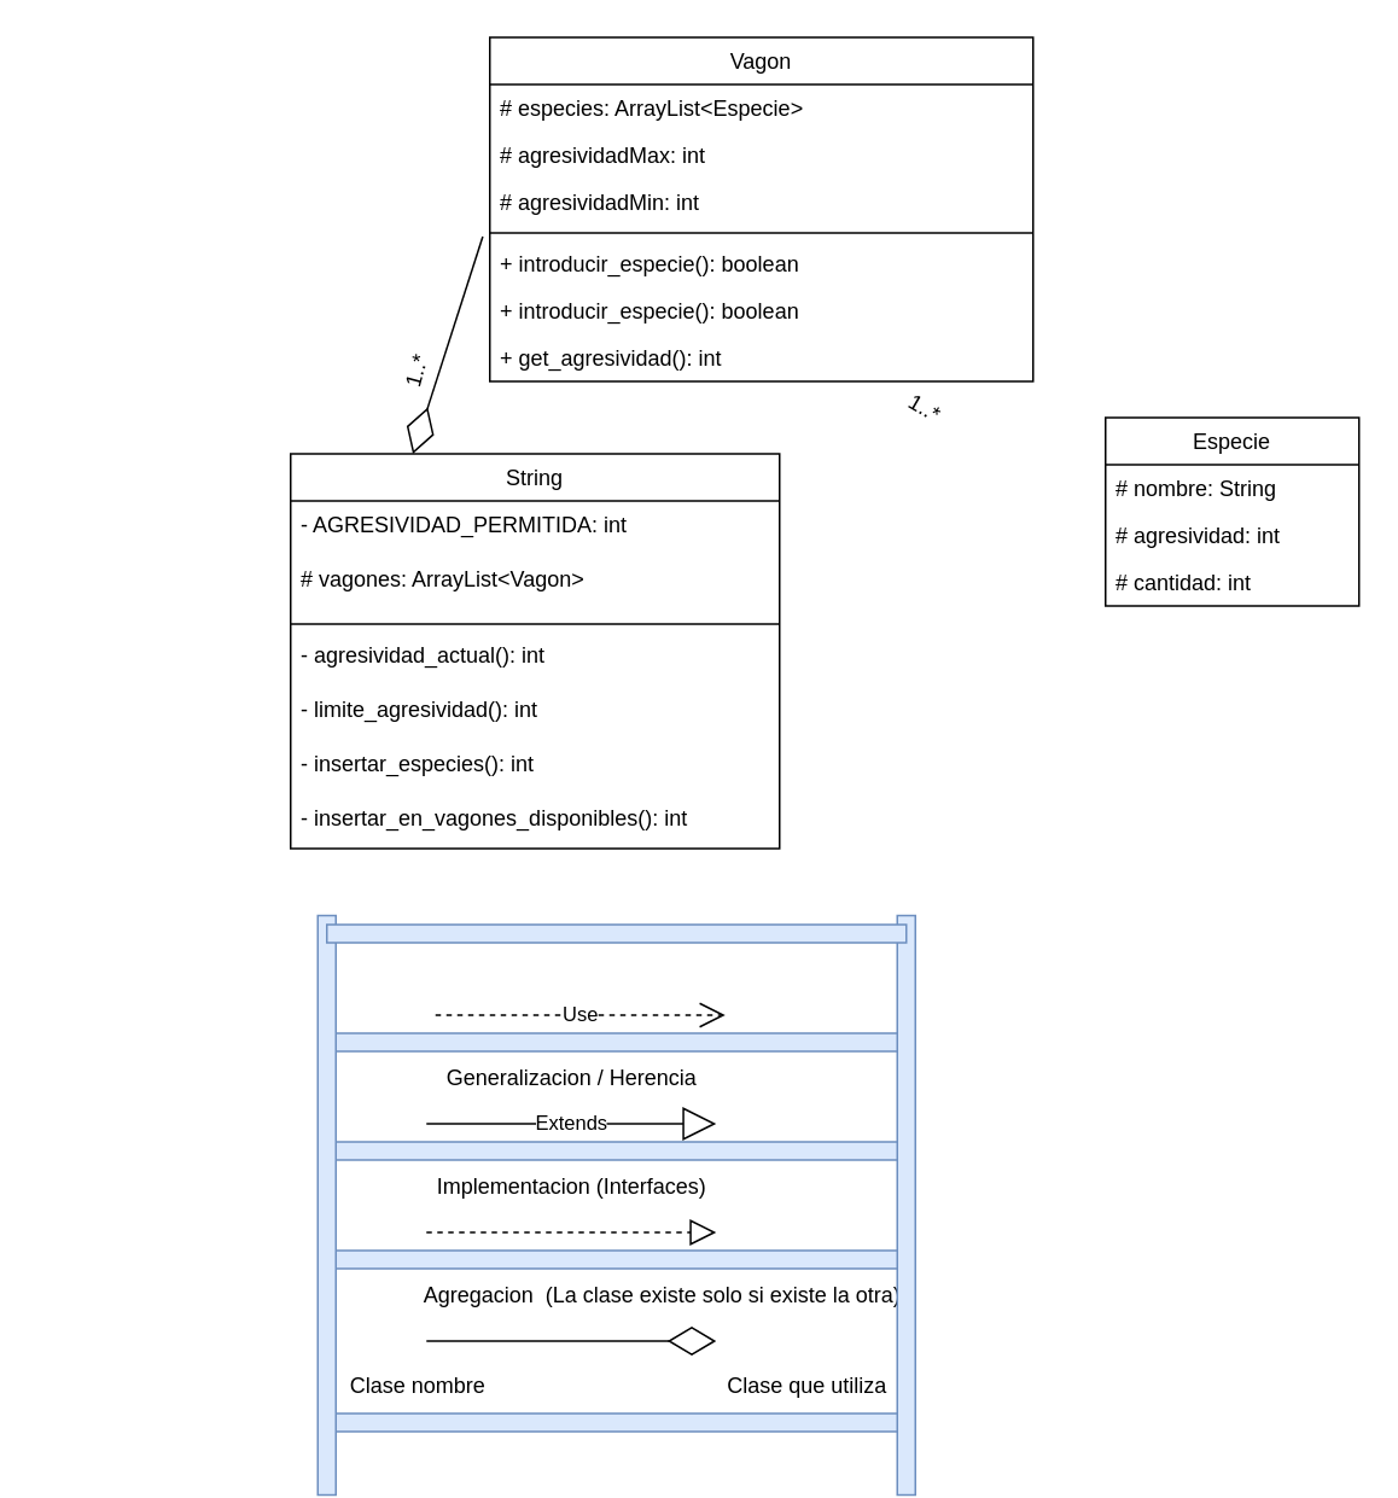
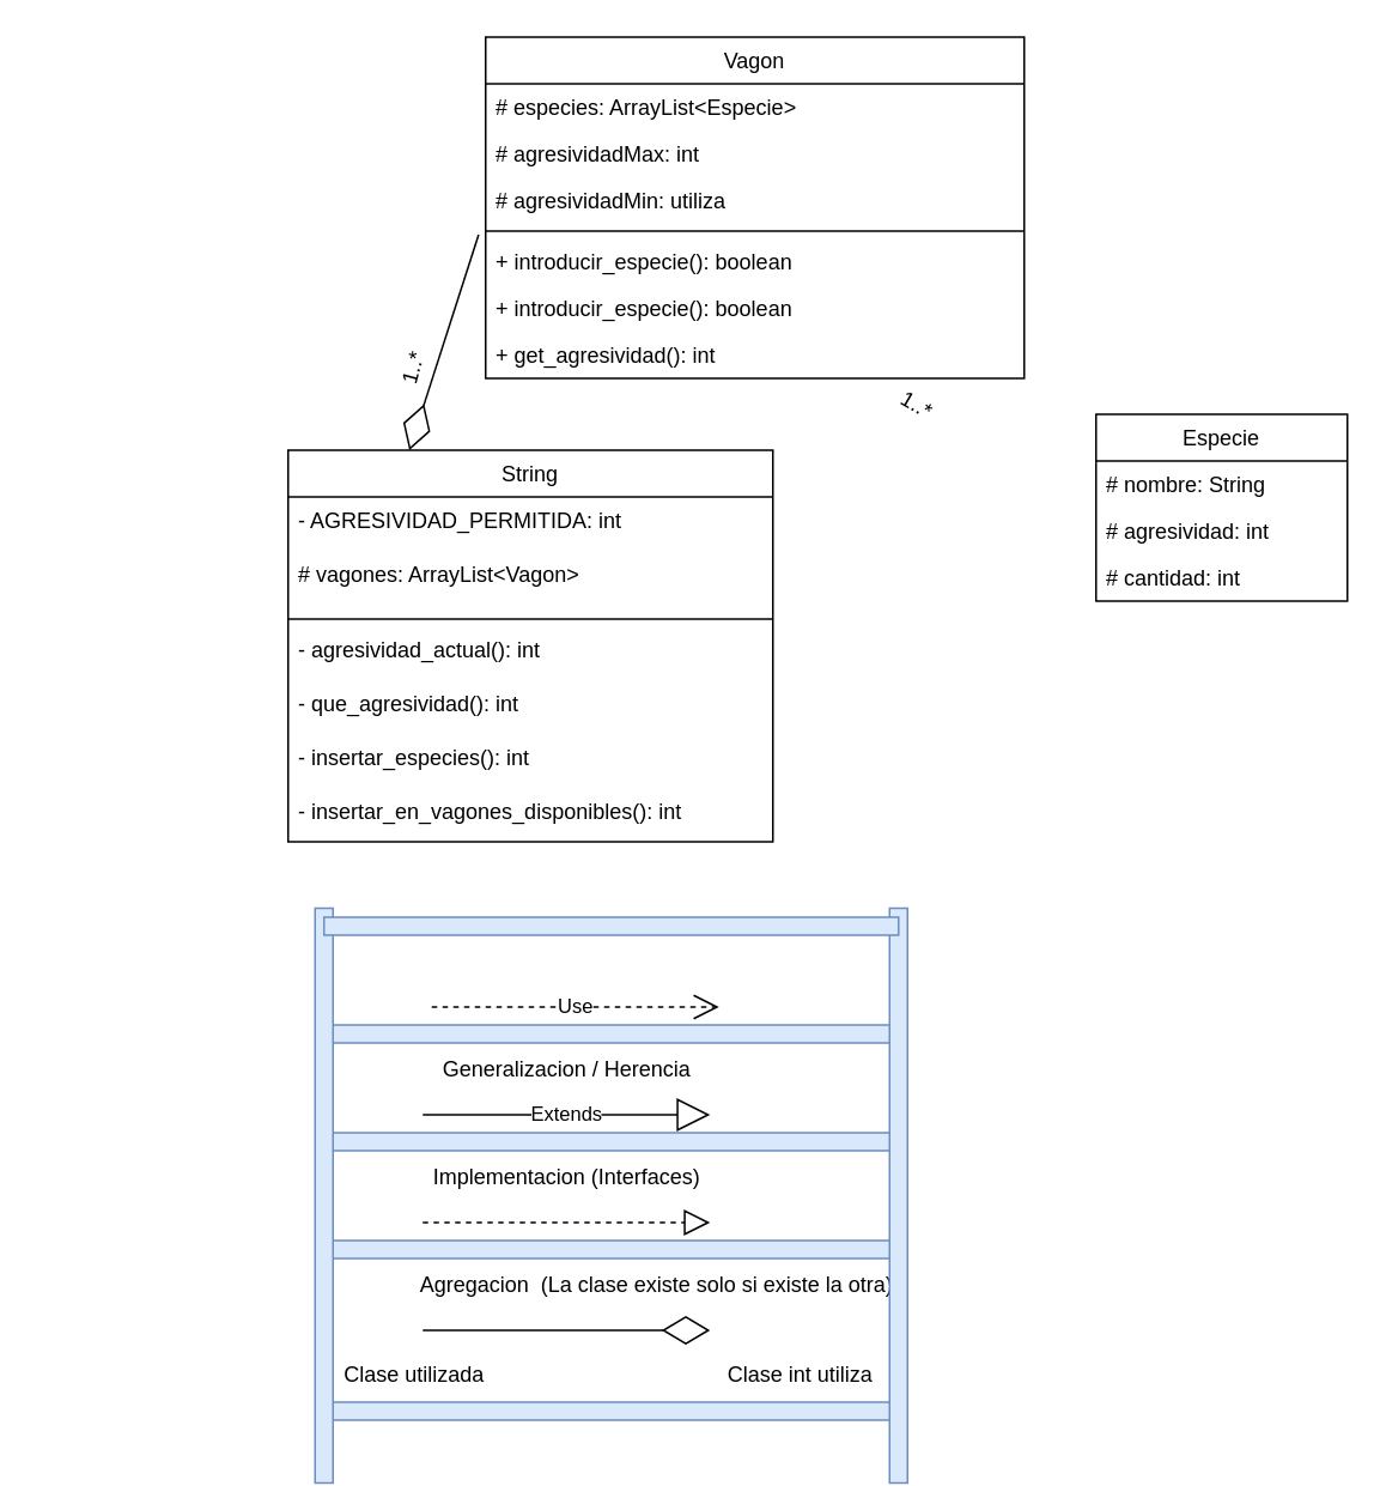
- <mxCell id="5" value="# agresividadMin: int" style="text;strokeColor=none;fillColor=none;align=left;verticalAlign=top;spacingLeft=4;spacingRight=4;overflow=hidden;rotatable=0;points=[[0,0.5],[1,0.5]];portConstraint=eastwest;" parent="2" vertex="1"><mxGeometry y="78" width="300" height="26" as="geometry" /></mxCell>
+ <mxCell id="5" value="# agresividadMin: utiliza" style="text;strokeColor=none;fillColor=none;align=left;verticalAlign=top;spacingLeft=4;spacingRight=4;overflow=hidden;rotatable=0;points=[[0,0.5],[1,0.5]];portConstraint=eastwest;" parent="2" vertex="1"><mxGeometry y="78" width="300" height="26" as="geometry" /></mxCell>
- <mxCell id="19" value="- limite_agresividad(): int" style="text;strokeColor=none;fillColor=none;align=left;verticalAlign=top;spacingLeft=4;spacingRight=4;overflow=hidden;rotatable=0;points=[[0,0.5],[1,0.5]];portConstraint=eastwest;" parent="14" vertex="1"><mxGeometry y="128" width="270" height="30" as="geometry" /></mxCell>
+ <mxCell id="19" value="- que_agresividad(): int" style="text;strokeColor=none;fillColor=none;align=left;verticalAlign=top;spacingLeft=4;spacingRight=4;overflow=hidden;rotatable=0;points=[[0,0.5],[1,0.5]];portConstraint=eastwest;" parent="14" vertex="1"><mxGeometry y="128" width="270" height="30" as="geometry" /></mxCell>
- <mxCell id="34" value="Clase nombre" style="text;html=1;resizable=0;autosize=1;align=center;verticalAlign=middle;points=[];fillColor=none;strokeColor=none;rounded=0;" vertex="1" parent="1"><mxGeometry x="180" y="750" width="100" height="30" as="geometry" /></mxCell>
+ <mxCell id="34" value="Clase utilizada" style="text;html=1;resizable=0;autosize=1;align=center;verticalAlign=middle;points=[];fillColor=none;strokeColor=none;rounded=0;" vertex="1" parent="1"><mxGeometry x="180" y="750" width="100" height="30" as="geometry" /></mxCell>
- <mxCell id="35" value="Clase que utiliza" style="text;html=1;resizable=0;autosize=1;align=center;verticalAlign=middle;points=[];fillColor=none;strokeColor=none;rounded=0;" vertex="1" parent="1"><mxGeometry x="390" y="750" width="110" height="30" as="geometry" /></mxCell>
+ <mxCell id="35" value="Clase int utiliza" style="text;html=1;resizable=0;autosize=1;align=center;verticalAlign=middle;points=[];fillColor=none;strokeColor=none;rounded=0;" vertex="1" parent="1"><mxGeometry x="390" y="750" width="110" height="30" as="geometry" /></mxCell>
